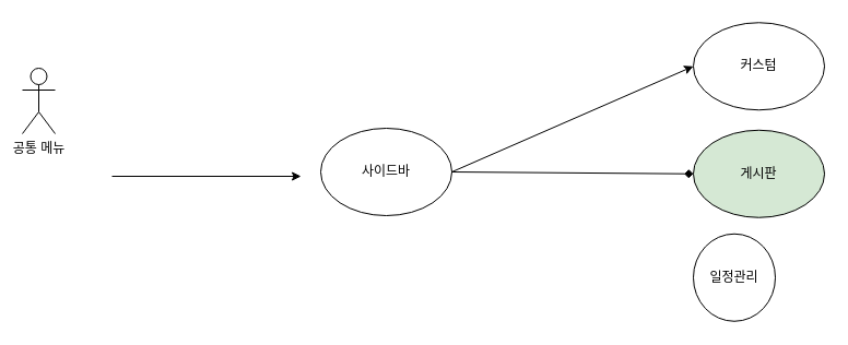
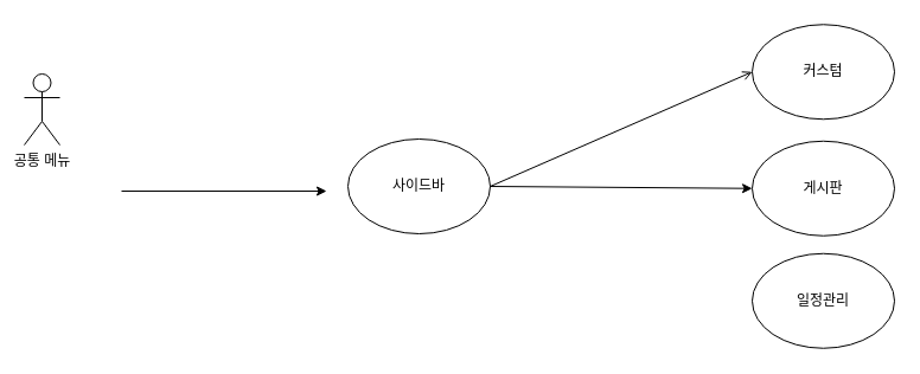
- <mxCell id="5" value="" style="endArrow=classic;html=1;rounded=0;entryX=0;entryY=0.5;entryDx=0;entryDy=0;exitX=1;exitY=0.5;exitDx=0;exitDy=0;" edge="1" parent="1" source="3" target="4"><mxGeometry width="50" height="50" relative="1" as="geometry"><mxPoint x="669" y="-1" as="sourcePoint" /><mxPoint x="752" y="354" as="targetPoint" /></mxGeometry></mxCell>
+ <mxCell id="5" value="" style="endArrow=open;html=1;rounded=0;entryX=0;entryY=0.5;entryDx=0;entryDy=0;exitX=1;exitY=0.5;exitDx=0;exitDy=0;" edge="1" parent="1" source="3" target="4"><mxGeometry width="50" height="50" relative="1" as="geometry"><mxPoint x="669" y="-1" as="sourcePoint" /><mxPoint x="752" y="354" as="targetPoint" /></mxGeometry></mxCell>
- <mxCell id="9" value="" style="endArrow=diamond;html=1;rounded=0;entryX=0;entryY=0.5;entryDx=0;entryDy=0;exitX=1;exitY=0.5;exitDx=0;exitDy=0;" edge="1" parent="1" source="3" target="7"><mxGeometry width="50" height="50" relative="1" as="geometry"><mxPoint x="304" y="112" as="sourcePoint" /><mxPoint x="647" y="458" as="targetPoint" /></mxGeometry></mxCell>
+ <mxCell id="9" value="" style="endArrow=classic;html=1;rounded=0;entryX=0;entryY=0.5;entryDx=0;entryDy=0;exitX=1;exitY=0.5;exitDx=0;exitDy=0;" edge="1" parent="1" source="3" target="7"><mxGeometry width="50" height="50" relative="1" as="geometry"><mxPoint x="304" y="112" as="sourcePoint" /><mxPoint x="647" y="458" as="targetPoint" /></mxGeometry></mxCell>
- <mxCell id="7" value="게시판" style="ellipse;whiteSpace=wrap;html=1;fillColor=#d5e8d4;" vertex="1" parent="1"><mxGeometry x="634" y="118.75" width="120" height="80" as="geometry" /></mxCell>
+ <mxCell id="7" value="게시판" style="ellipse;whiteSpace=wrap;html=1;" vertex="1" parent="1"><mxGeometry x="634" y="118.75" width="120" height="80" as="geometry" /></mxCell>
- <mxCell id="8" value="일정관리" style="ellipse;whiteSpace=wrap;html=1;" vertex="1" parent="1"><mxGeometry x="634" y="213.75" width="75" height="80" as="geometry" /></mxCell>
+ <mxCell id="8" value="일정관리" style="ellipse;whiteSpace=wrap;html=1;" vertex="1" parent="1"><mxGeometry x="634" y="213.75" width="120" height="80" as="geometry" /></mxCell>
